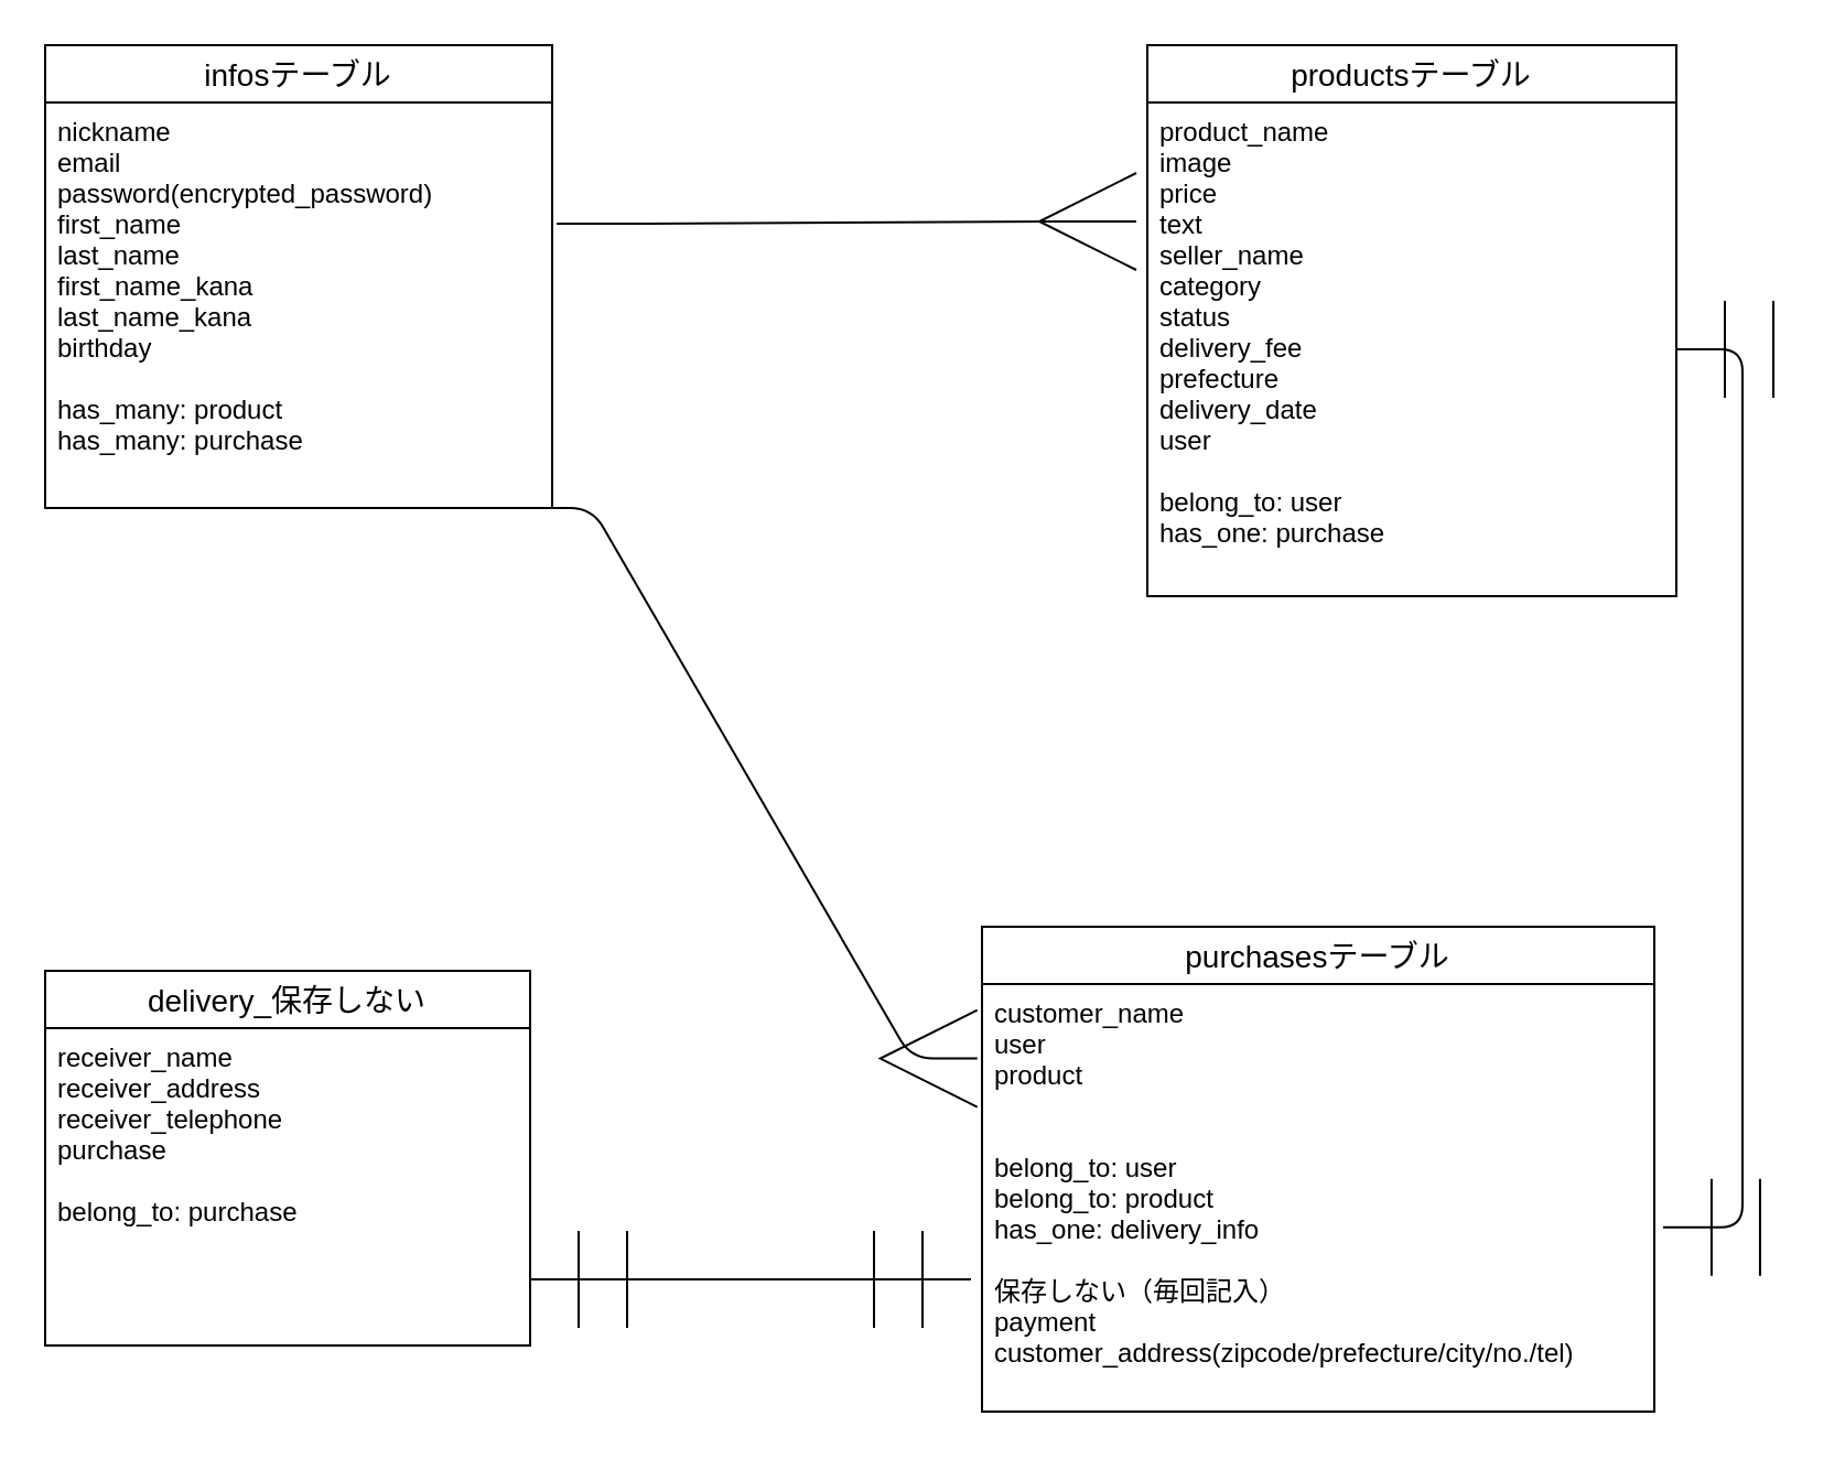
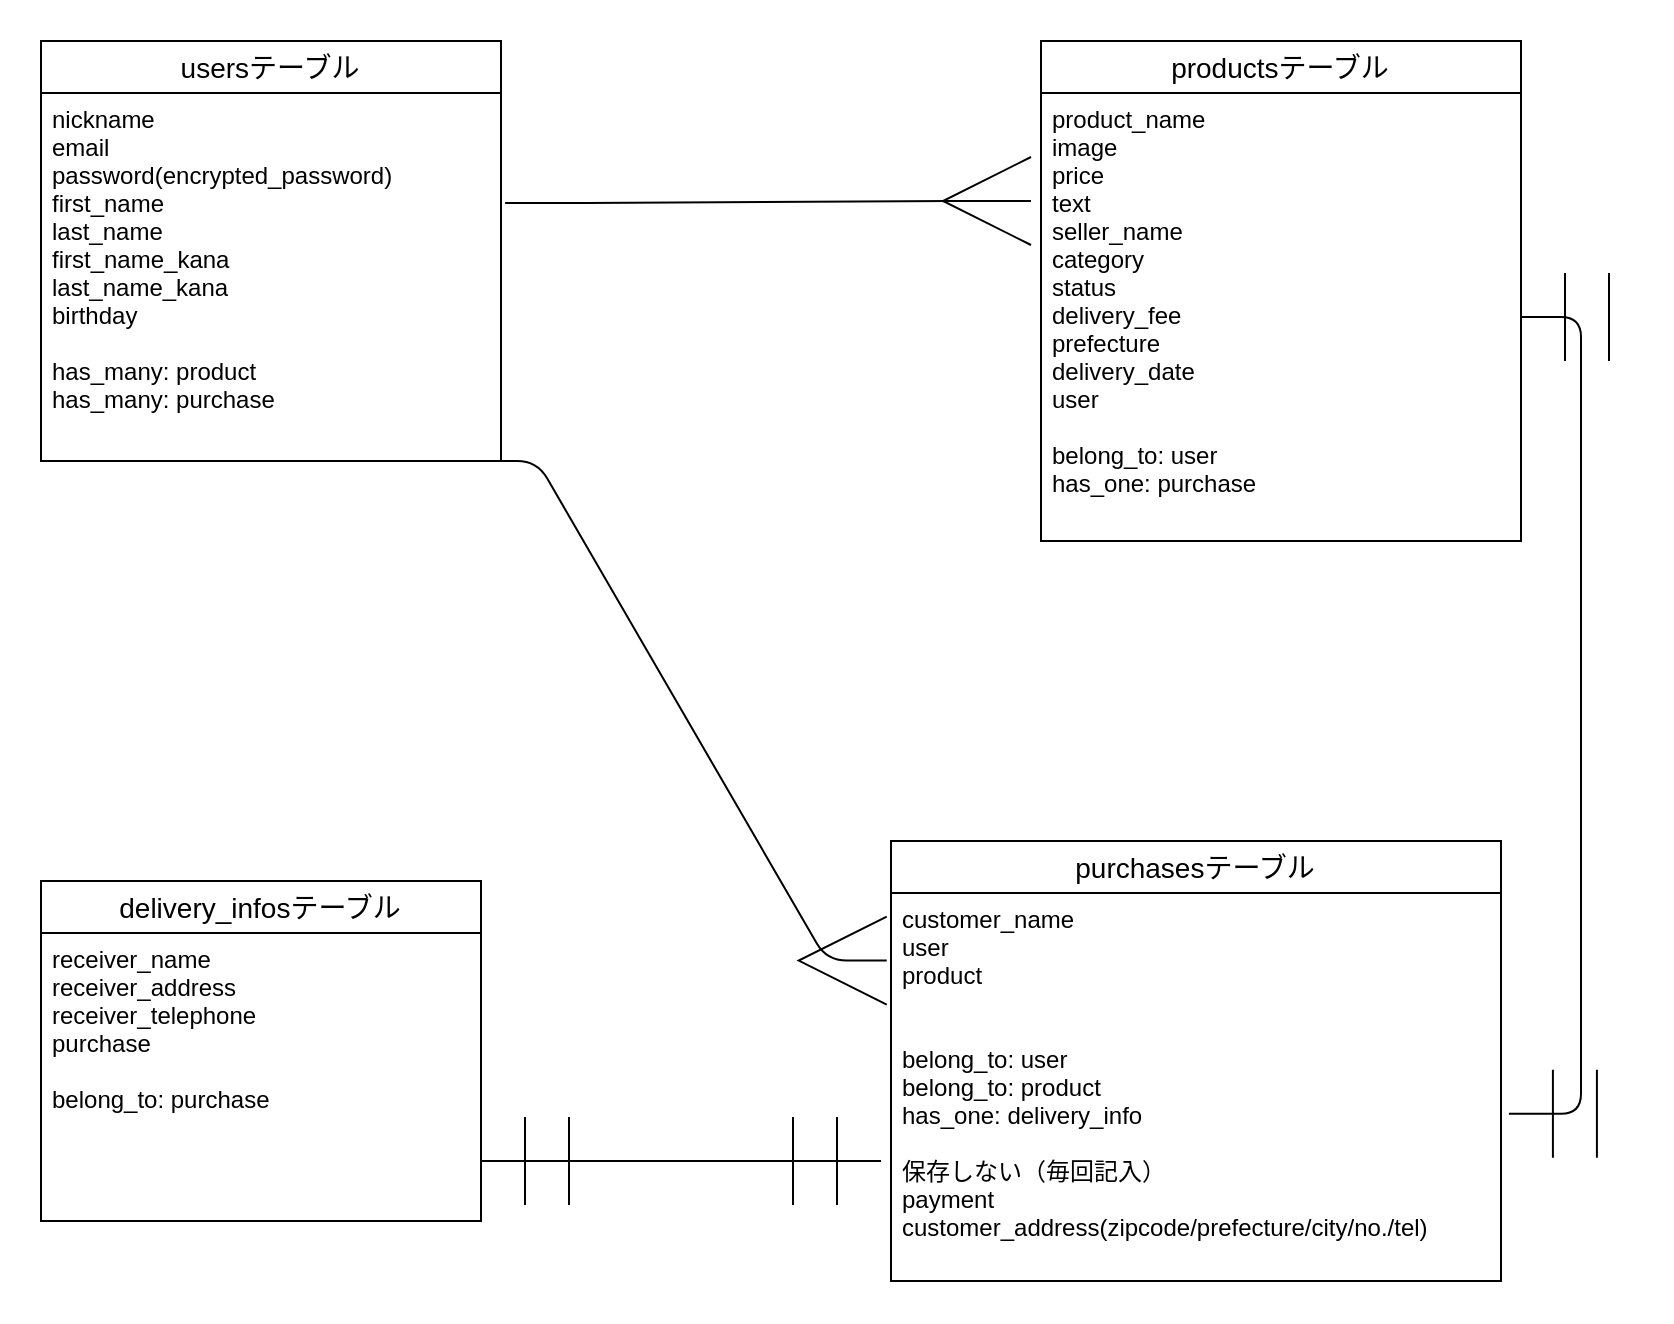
- <mxCell id="2" value="infosテーブル" style="swimlane;fontStyle=0;childLayout=stackLayout;horizontal=1;startSize=26;horizontalStack=0;resizeParent=1;resizeParentMax=0;resizeLast=0;collapsible=1;marginBottom=0;align=center;fontSize=14;direction=east;" parent="1" vertex="1"><mxGeometry x="20" y="20" width="230" height="210" as="geometry"><mxRectangle x="100" y="40" width="120" height="26" as="alternateBounds" /></mxGeometry></mxCell>
+ <mxCell id="2" value="usersテーブル" style="swimlane;fontStyle=0;childLayout=stackLayout;horizontal=1;startSize=26;horizontalStack=0;resizeParent=1;resizeParentMax=0;resizeLast=0;collapsible=1;marginBottom=0;align=center;fontSize=14;direction=east;" parent="1" vertex="1"><mxGeometry x="20" y="20" width="230" height="210" as="geometry"><mxRectangle x="100" y="40" width="120" height="26" as="alternateBounds" /></mxGeometry></mxCell>
- <mxCell id="9" value="delivery_保存しない" style="swimlane;fontStyle=0;childLayout=stackLayout;horizontal=1;startSize=26;horizontalStack=0;resizeParent=1;resizeParentMax=0;resizeLast=0;collapsible=1;marginBottom=0;align=center;fontSize=14;" parent="1" vertex="1"><mxGeometry x="20" y="440" width="220" height="170" as="geometry" /></mxCell>
+ <mxCell id="9" value="delivery_infosテーブル" style="swimlane;fontStyle=0;childLayout=stackLayout;horizontal=1;startSize=26;horizontalStack=0;resizeParent=1;resizeParentMax=0;resizeLast=0;collapsible=1;marginBottom=0;align=center;fontSize=14;" parent="1" vertex="1"><mxGeometry x="20" y="440" width="220" height="170" as="geometry" /></mxCell>
